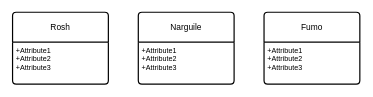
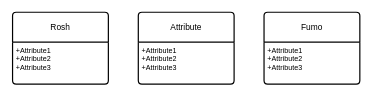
- <mxCell id="4" value="Narguile" style="swimlane;childLayout=stackLayout;horizontal=1;startSize=50;horizontalStack=0;rounded=1;fontSize=14;fontStyle=0;strokeWidth=2;resizeParent=0;resizeLast=1;shadow=0;dashed=0;align=center;arcSize=4;whiteSpace=wrap;html=1;" vertex="1" parent="1"><mxGeometry x="230" y="20" width="160" height="120" as="geometry" /></mxCell>
+ <mxCell id="4" value="Attribute" style="swimlane;childLayout=stackLayout;horizontal=1;startSize=50;horizontalStack=0;rounded=1;fontSize=14;fontStyle=0;strokeWidth=2;resizeParent=0;resizeLast=1;shadow=0;dashed=0;align=center;arcSize=4;whiteSpace=wrap;html=1;" vertex="1" parent="1"><mxGeometry x="230" y="20" width="160" height="120" as="geometry" /></mxCell>
